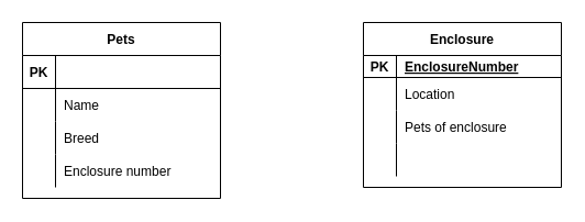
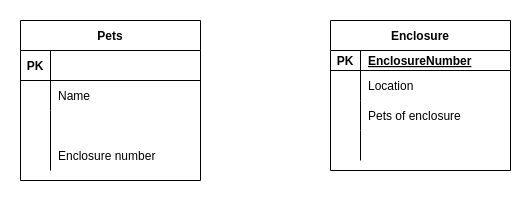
- <mxCell id="10" value="Breed" style="shape=partialRectangle;connectable=0;fillColor=none;top=0;left=0;bottom=0;right=0;align=left;spacingLeft=6;overflow=hidden;" vertex="1" parent="8"><mxGeometry x="30" width="150" height="30" as="geometry" /></mxCell>
